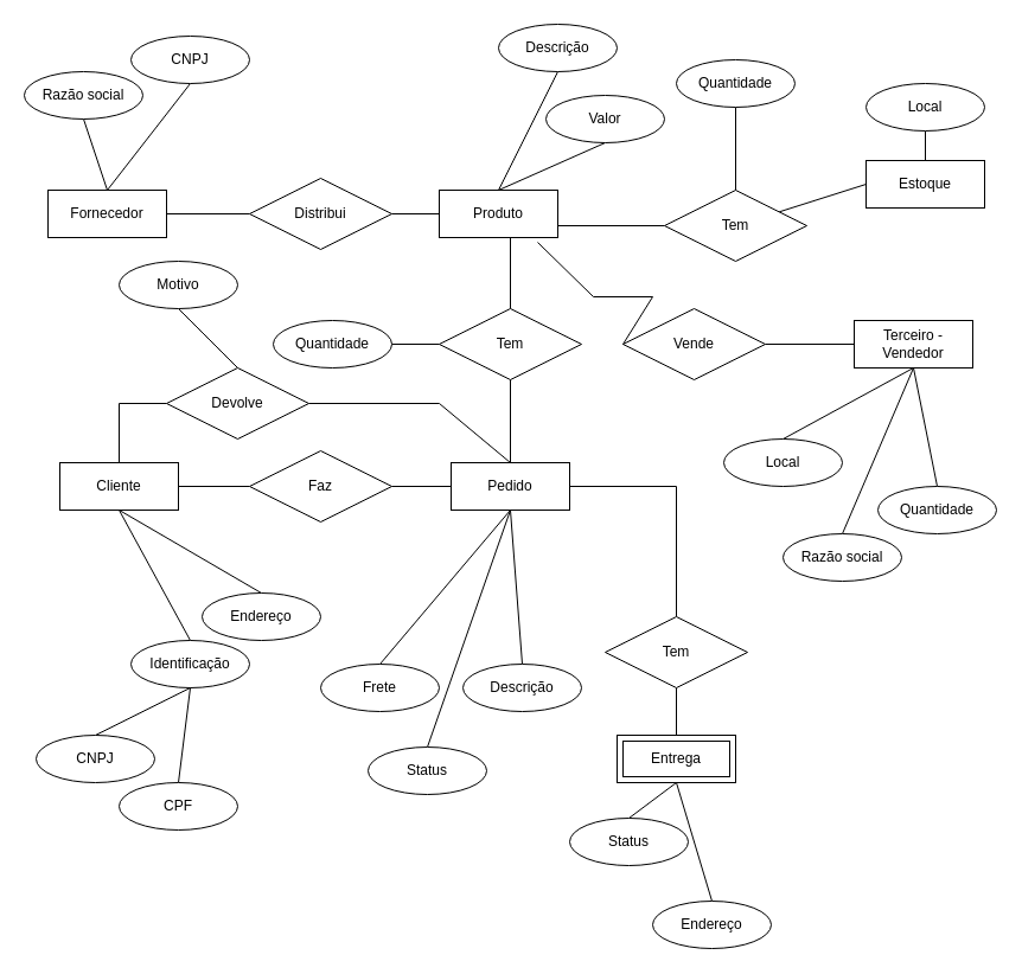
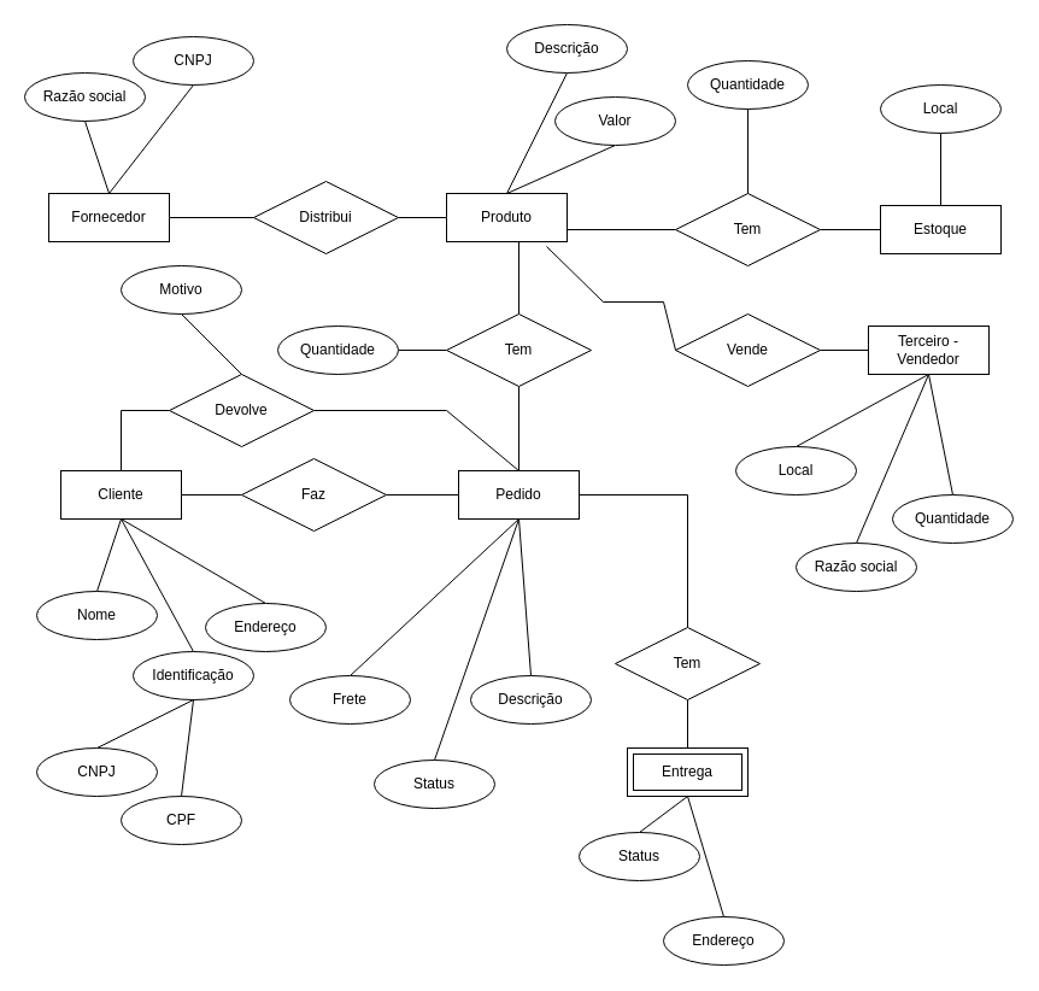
- <mxCell id="7" value="Estoque" style="whiteSpace=wrap;html=1;align=center;" vertex="1" parent="1"><mxGeometry x="730" y="135" width="100" height="40" as="geometry" /></mxCell>
+ <mxCell id="7" value="Estoque" style="whiteSpace=wrap;html=1;align=center;" vertex="1" parent="1"><mxGeometry x="730" y="170" width="100" height="40" as="geometry" /></mxCell>
- <mxCell id="24" value="Vende" style="shape=rhombus;perimeter=rhombusPerimeter;whiteSpace=wrap;html=1;align=center;" vertex="1" parent="1"><mxGeometry x="525" y="260" width="120" height="60" as="geometry" /></mxCell>
+ <mxCell id="24" value="Vende" style="shape=rhombus;perimeter=rhombusPerimeter;whiteSpace=wrap;html=1;align=center;" vertex="1" parent="1"><mxGeometry x="560" y="260" width="120" height="60" as="geometry" /></mxCell>
- <mxCell id="20" value="Faz" style="shape=rhombus;perimeter=rhombusPerimeter;whiteSpace=wrap;html=1;align=center;" vertex="1" parent="1"><mxGeometry x="210" y="380" width="120" height="60" as="geometry" /></mxCell>
+ <mxCell id="20" value="Faz" style="shape=rhombus;perimeter=rhombusPerimeter;whiteSpace=wrap;html=1;align=center;" vertex="1" parent="1"><mxGeometry x="200" y="380" width="120" height="60" as="geometry" /></mxCell>
+ <mxCell id="27" style="edgeStyle=none;rounded=0;orthogonalLoop=1;jettySize=auto;html=1;exitX=0.5;exitY=0;exitDx=0;exitDy=0;entryX=0.5;entryY=1;entryDx=0;entryDy=0;endArrow=none;endFill=0;" edge="1" parent="1" source="28" target="6"><mxGeometry relative="1" as="geometry" /></mxCell>
+ <mxCell id="28" value="&lt;div&gt;Nome&lt;/div&gt;" style="ellipse;whiteSpace=wrap;html=1;align=center;" vertex="1" parent="1"><mxGeometry x="30" y="490" width="100" height="40" as="geometry" /></mxCell>
- <mxCell id="50" value="Frete" style="ellipse;whiteSpace=wrap;html=1;align=center;" vertex="1" parent="1"><mxGeometry x="270" y="560" width="100" height="40" as="geometry" /></mxCell>
+ <mxCell id="50" value="Frete" style="ellipse;whiteSpace=wrap;html=1;align=center;" vertex="1" parent="1"><mxGeometry x="240" y="560" width="100" height="40" as="geometry" /></mxCell>
